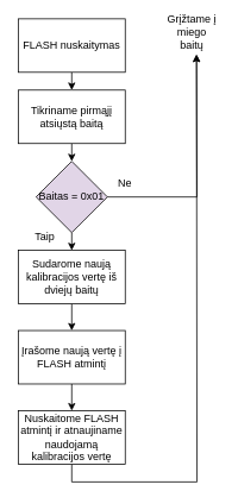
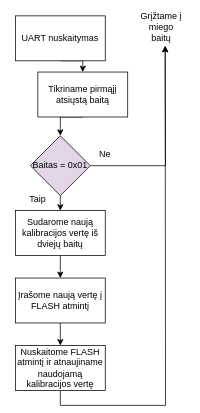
- <mxCell id="3" value="FLASH nuskaitymas" style="rounded=0;whiteSpace=wrap;html=1;" vertex="1" parent="1"><mxGeometry x="20" y="20" width="120" height="60" as="geometry" /></mxCell>
+ <mxCell id="3" value="UART nuskaitymas" style="rounded=0;whiteSpace=wrap;html=1;" vertex="1" parent="1"><mxGeometry x="20" y="20" width="120" height="60" as="geometry" /></mxCell>
- <mxCell id="5" value="Tikriname pirmąjį atsiųstą baitą" style="rounded=0;whiteSpace=wrap;html=1;" vertex="1" parent="1"><mxGeometry x="20" y="100" width="120" height="60" as="geometry" /></mxCell>
+ <mxCell id="5" value="Tikriname pirmąjį atsiųstą baitą" style="rounded=0;whiteSpace=wrap;html=1;" vertex="1" parent="1"><mxGeometry x="50" y="95" width="120" height="60" as="geometry" /></mxCell>
